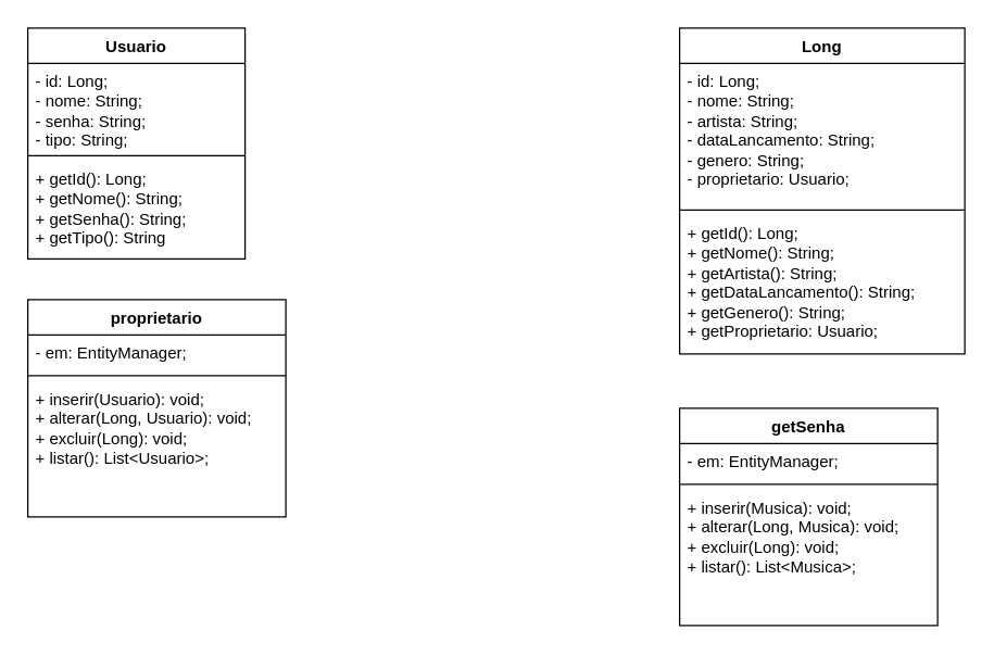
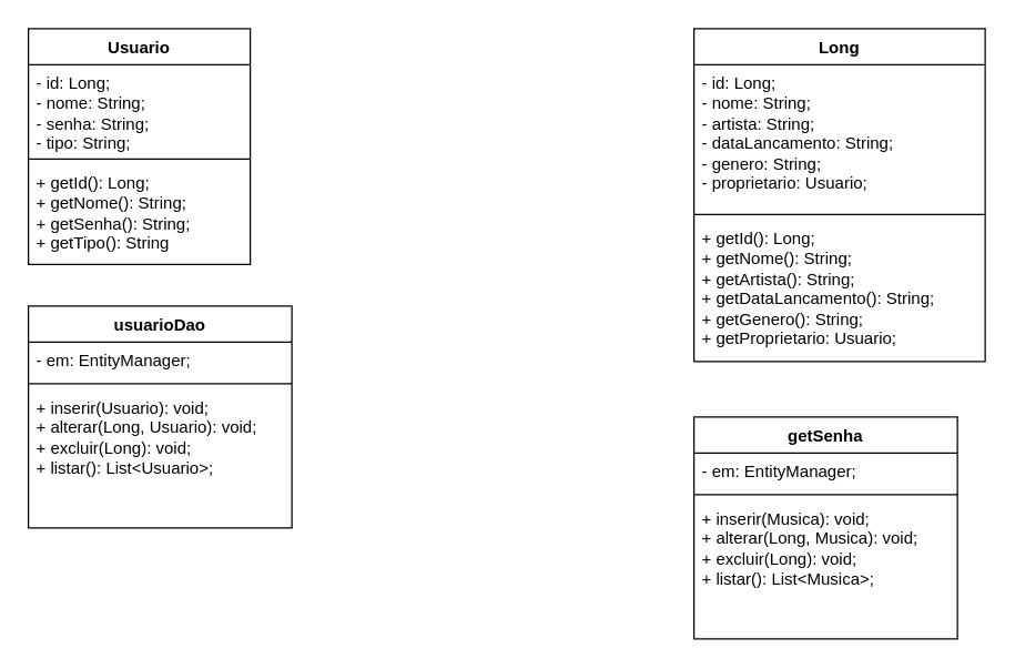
- <mxCell id="10" value="proprietario" style="swimlane;fontStyle=1;align=center;verticalAlign=top;childLayout=stackLayout;horizontal=1;startSize=26;horizontalStack=0;resizeParent=1;resizeParentMax=0;resizeLast=0;collapsible=1;marginBottom=0;whiteSpace=wrap;html=1;" vertex="1" parent="1"><mxGeometry x="20" y="220" width="190" height="160" as="geometry" /></mxCell>
+ <mxCell id="10" value="usuarioDao" style="swimlane;fontStyle=1;align=center;verticalAlign=top;childLayout=stackLayout;horizontal=1;startSize=26;horizontalStack=0;resizeParent=1;resizeParentMax=0;resizeLast=0;collapsible=1;marginBottom=0;whiteSpace=wrap;html=1;" vertex="1" parent="1"><mxGeometry x="20" y="220" width="190" height="160" as="geometry" /></mxCell>
